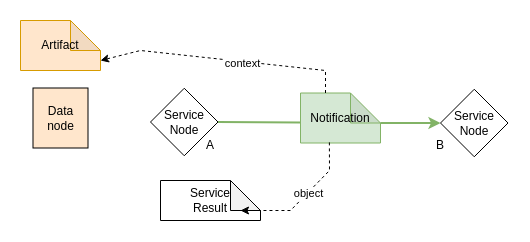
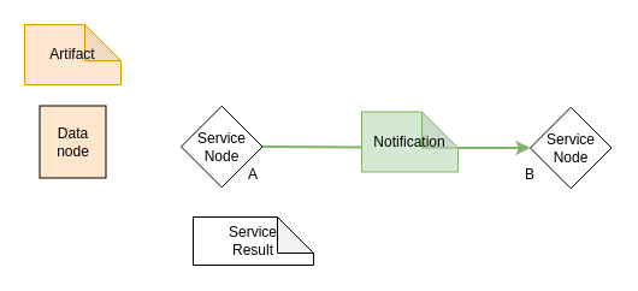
- <mxCell id="7" value="" style="endArrow=classic;html=1;rounded=0;exitX=0;exitY=0;exitDx=25;exitDy=0;exitPerimeter=0;entryX=0;entryY=0;entryDx=80;entryDy=40;entryPerimeter=0;dashed=1;" edge="1" parent="1" source="2" target="3"><mxGeometry width="50" height="50" relative="1" as="geometry"><mxPoint x="360" y="140" as="sourcePoint" /><mxPoint x="410" y="90" as="targetPoint" /><Array as="points"><mxPoint x="325" y="70" /><mxPoint x="140" y="50" /></Array></mxGeometry></mxCell>
- <mxCell id="8" value="context" style="edgeLabel;html=1;align=center;verticalAlign=middle;resizable=0;points=[];" connectable="0" vertex="1" parent="7"><mxGeometry x="-0.148" y="1" relative="1" as="geometry"><mxPoint as="offset" /></mxGeometry></mxCell>
- <mxCell id="10" value="" style="endArrow=classic;html=1;rounded=0;dashed=1;exitX=0.361;exitY=0.988;exitDx=0;exitDy=0;exitPerimeter=0;entryX=0;entryY=0;entryDx=80;entryDy=30;entryPerimeter=0;" edge="1" parent="1" source="2" target="9"><mxGeometry width="50" height="50" relative="1" as="geometry"><mxPoint x="360" y="140" as="sourcePoint" /><mxPoint x="380" y="250" as="targetPoint" /><Array as="points"><mxPoint x="329" y="170" /><mxPoint x="290" y="210" /></Array></mxGeometry></mxCell>
- <mxCell id="11" value="object" style="edgeLabel;html=1;align=center;verticalAlign=middle;resizable=0;points=[];" connectable="0" vertex="1" parent="10"><mxGeometry x="-0.125" relative="1" as="geometry"><mxPoint as="offset" /></mxGeometry></mxCell>
